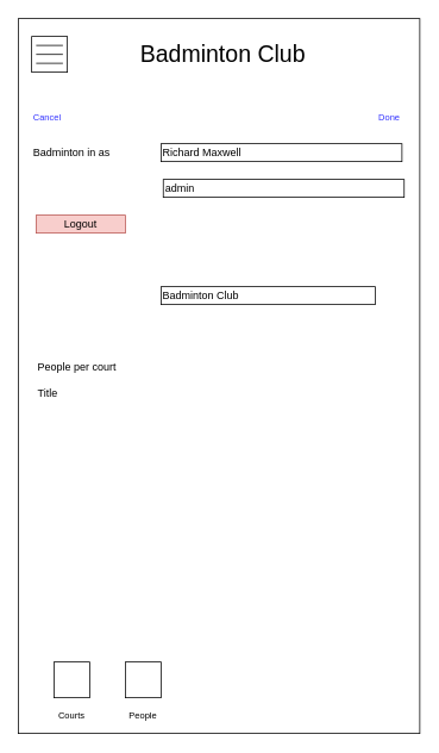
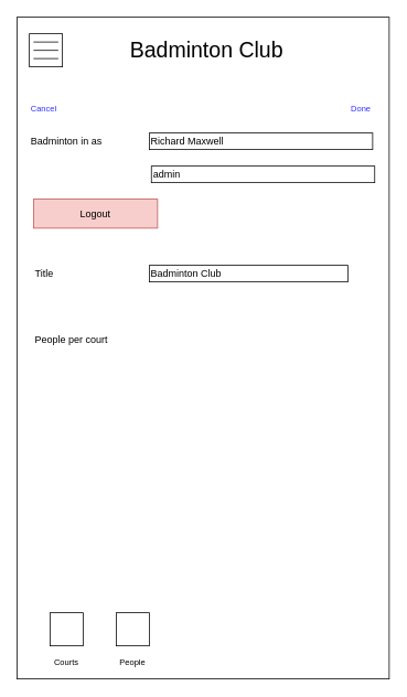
- <mxCell id="10" value="Logout" style="text;html=1;strokeColor=#b85450;fillColor=#f8cecc;align=center;verticalAlign=middle;whiteSpace=wrap;rounded=0;" vertex="1" parent="1"><mxGeometry x="40" y="240" width="100" height="20" as="geometry" /></mxCell>
+ <mxCell id="10" value="Logout" style="text;html=1;strokeColor=#b85450;fillColor=#f8cecc;align=center;verticalAlign=middle;whiteSpace=wrap;rounded=0;" vertex="1" parent="1"><mxGeometry x="40" y="240" width="150" height="35" as="geometry" /></mxCell>
- <mxCell id="11" value="Title" style="text;html=1;strokeColor=none;fillColor=none;align=left;verticalAlign=middle;whiteSpace=wrap;rounded=0;" vertex="1" parent="1"><mxGeometry x="40" y="430" width="120" height="20" as="geometry" /></mxCell>
+ <mxCell id="11" value="Title" style="text;html=1;strokeColor=none;fillColor=none;align=left;verticalAlign=middle;whiteSpace=wrap;rounded=0;" vertex="1" parent="1"><mxGeometry x="40" y="320" width="120" height="20" as="geometry" /></mxCell>
